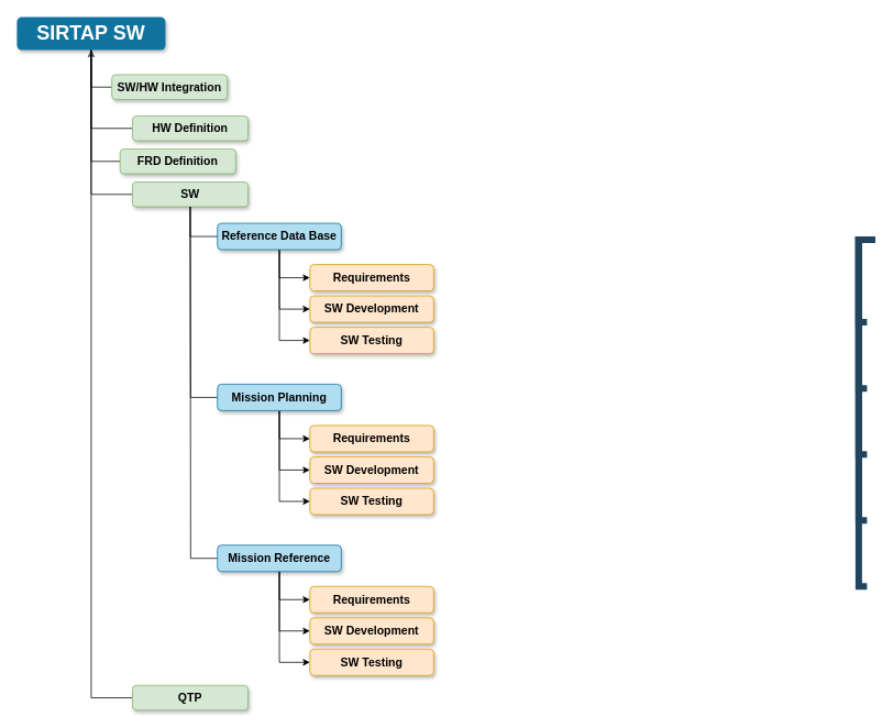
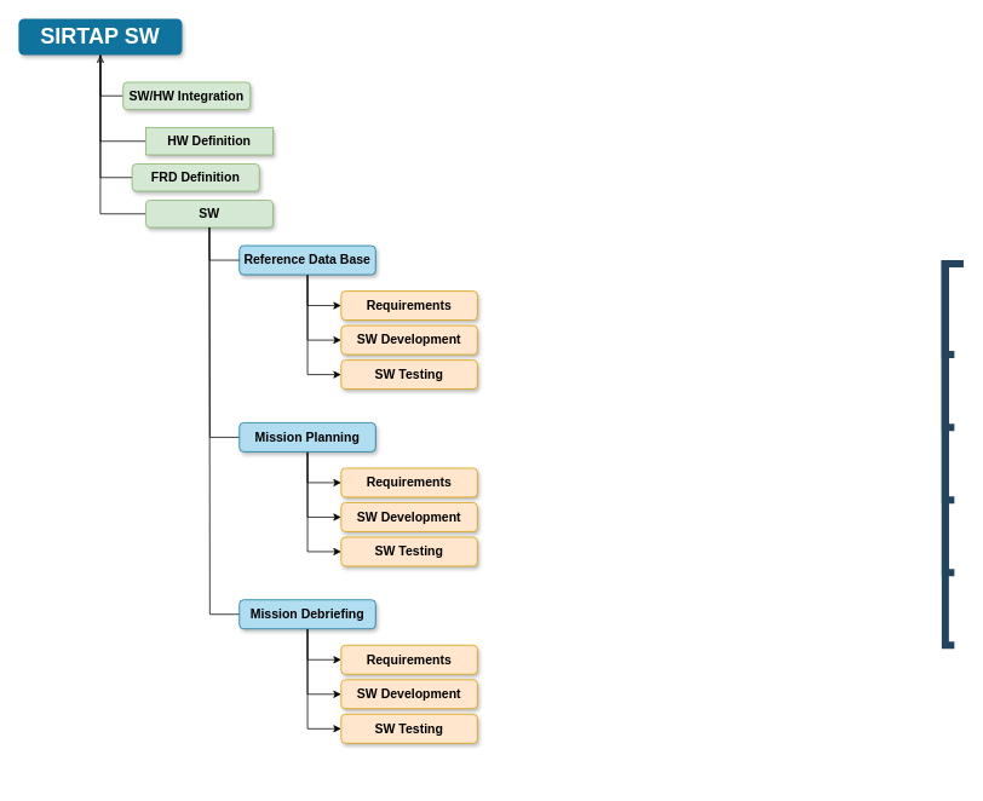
- <mxCell id="12" value="HW Definition" style="whiteSpace=wrap;rounded=1;fillColor=#d5e8d4;strokeColor=#82b366;shadow=1;fontStyle=1;fontSize=14" vertex="1" parent="1"><mxGeometry x="160" y="140" width="140" height="30" as="geometry" /></mxCell>
+ <mxCell id="12" value="HW Definition" style="whiteSpace=wrap;fillColor=#d5e8d4;strokeColor=#82b366;shadow=1;fontStyle=1;fontSize=14;rounded=0;" vertex="1" parent="1"><mxGeometry x="160" y="140" width="140" height="30" as="geometry" /></mxCell>
- <mxCell id="2" style="edgeStyle=orthogonalEdgeStyle;rounded=0;orthogonalLoop=1;jettySize=auto;html=1;exitX=0.5;exitY=1;exitDx=0;exitDy=0;entryX=0;entryY=0.5;entryDx=0;entryDy=0;endArrow=none;endFill=0;" edge="1" parent="1" source="3" target="44"><mxGeometry relative="1" as="geometry" /></mxCell>
- <mxCell id="39" value="Mission Reference" style="whiteSpace=wrap;rounded=1;fillColor=#b1ddf0;strokeColor=#10739e;shadow=1;fontStyle=1;fontSize=14;" vertex="1" parent="34"><mxGeometry width="150" height="32" as="geometry" /></mxCell>
+ <mxCell id="39" value="Mission Debriefing" style="whiteSpace=wrap;rounded=1;fillColor=#b1ddf0;strokeColor=#10739e;shadow=1;fontStyle=1;fontSize=14;" vertex="1" parent="34"><mxGeometry width="150" height="32" as="geometry" /></mxCell>
- <mxCell id="44" value="QTP" style="whiteSpace=wrap;rounded=1;fillColor=#d5e8d4;strokeColor=#82b366;shadow=1;fontStyle=1;fontSize=14" vertex="1" parent="1"><mxGeometry x="160" y="830" width="140" height="30" as="geometry" /></mxCell>
